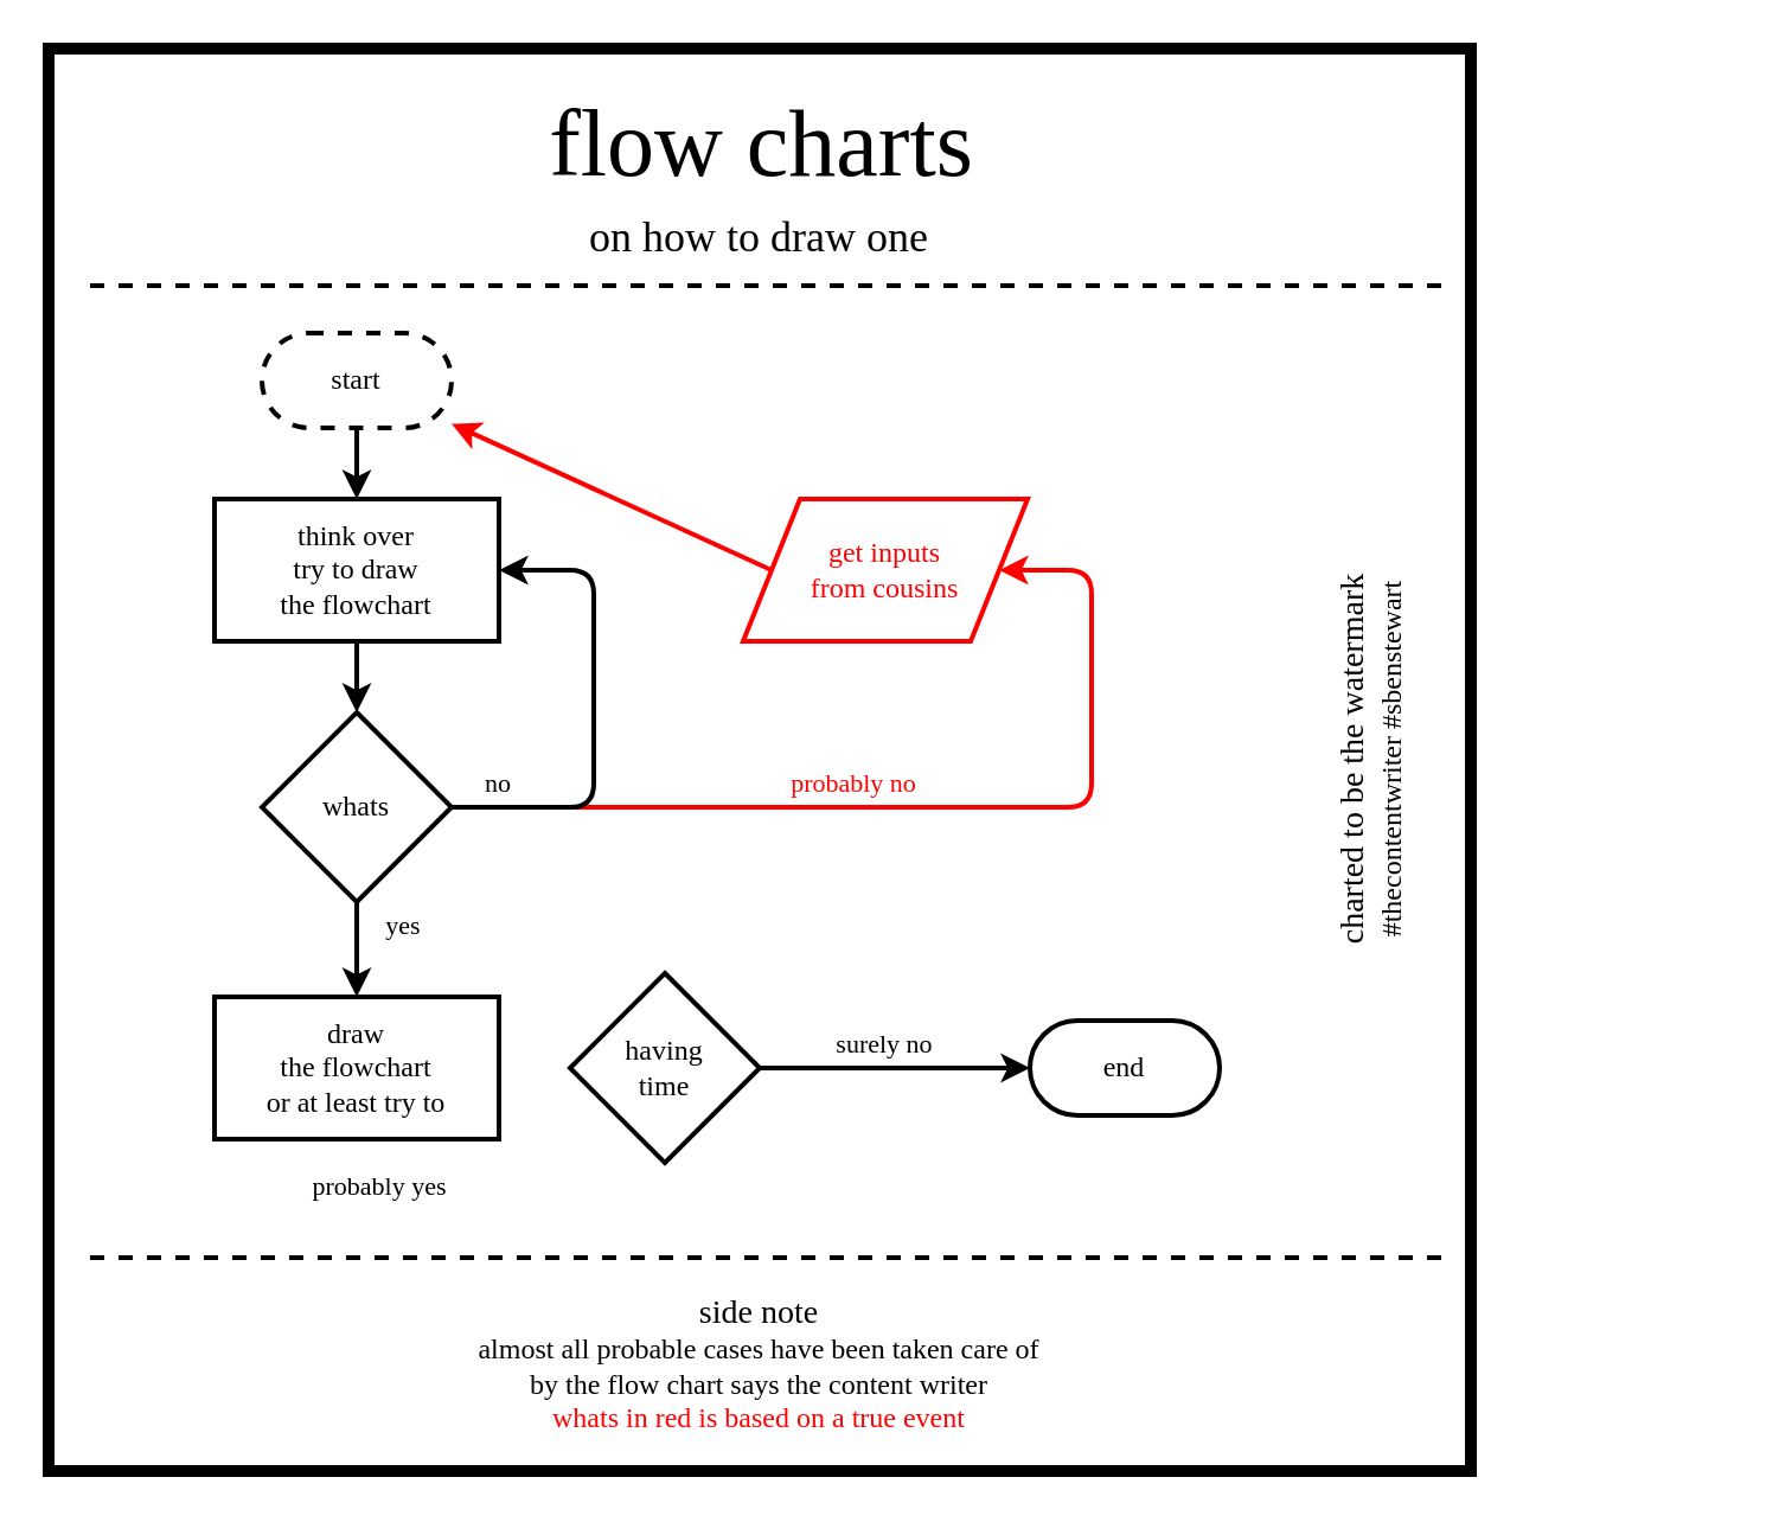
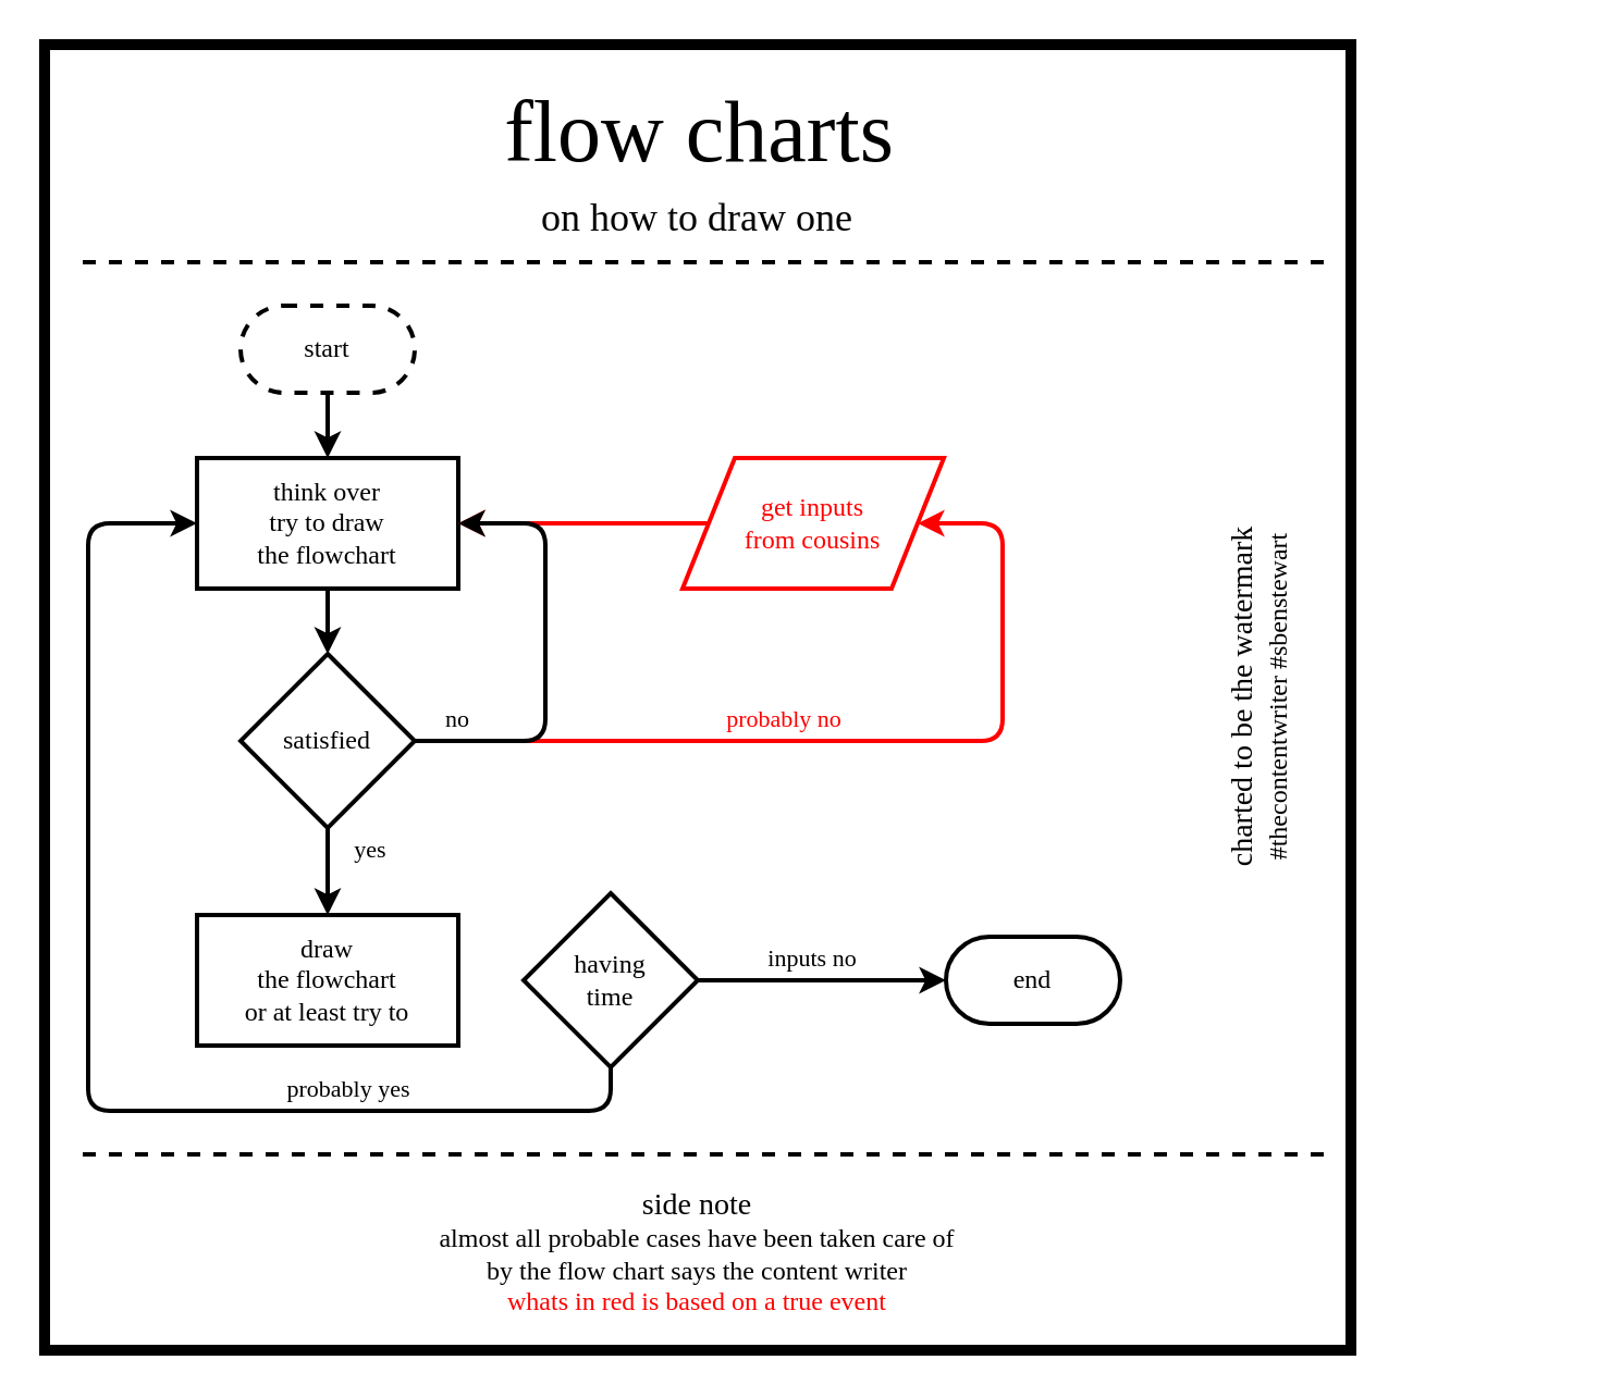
- <mxCell id="22" value="" style="endArrow=classic;html=1;fontFamily=xkcd;fontSize=11;strokeWidth=2;exitX=0;exitY=0.5;exitDx=0;exitDy=0;strokeColor=#FF0000;fontColor=#FF0000;" edge="1" parent="1" source="16" target="10"><mxGeometry width="50" height="50" relative="1" as="geometry"><mxPoint x="160" y="190" as="sourcePoint" /><mxPoint x="160" y="220" as="targetPoint" /></mxGeometry></mxCell>
+ <mxCell id="22" value="" style="endArrow=classic;html=1;fontFamily=xkcd;fontSize=11;strokeWidth=2;exitX=0;exitY=0.5;exitDx=0;exitDy=0;entryX=1;entryY=0.5;entryDx=0;entryDy=0;strokeColor=#FF0000;fontColor=#FF0000;" edge="1" parent="1" source="16" target="12"><mxGeometry width="50" height="50" relative="1" as="geometry"><mxPoint x="160" y="190" as="sourcePoint" /><mxPoint x="160" y="220" as="targetPoint" /></mxGeometry></mxCell>
- <mxCell id="13" value="whats" style="rhombus;whiteSpace=wrap;html=1;shadow=0;glass=0;comic=0;strokeWidth=2;fillColor=none;fontFamily=xkcd;" vertex="1" parent="1"><mxGeometry x="110" y="300" width="80" height="80" as="geometry" /></mxCell>
+ <mxCell id="13" value="satisfied" style="rhombus;whiteSpace=wrap;html=1;shadow=0;glass=0;comic=0;strokeWidth=2;fillColor=none;fontFamily=xkcd;" vertex="1" parent="1"><mxGeometry x="110" y="300" width="80" height="80" as="geometry" /></mxCell>
- <mxCell id="28" value="surely no" style="text;html=1;strokeColor=none;fillColor=none;align=center;verticalAlign=middle;whiteSpace=wrap;rounded=0;shadow=0;glass=0;comic=0;fontFamily=xkcd;fontSize=11;" vertex="1" parent="1"><mxGeometry x="303" y="430" width="140" height="20" as="geometry" /></mxCell>
+ <mxCell id="28" value="inputs no" style="text;html=1;strokeColor=none;fillColor=none;align=center;verticalAlign=middle;whiteSpace=wrap;rounded=0;shadow=0;glass=0;comic=0;fontFamily=xkcd;fontSize=11;" vertex="1" parent="1"><mxGeometry x="303" y="430" width="140" height="20" as="geometry" /></mxCell>
+ <mxCell id="23" value="" style="endArrow=classic;html=1;fontFamily=xkcd;fontSize=11;strokeWidth=2;exitX=0.5;exitY=1;exitDx=0;exitDy=0;entryX=0;entryY=0.5;entryDx=0;entryDy=0;" edge="1" parent="1" source="15" target="12"><mxGeometry width="50" height="50" relative="1" as="geometry"><mxPoint x="220" y="450" as="sourcePoint" /><mxPoint x="280" y="450" as="targetPoint" /><Array as="points"><mxPoint x="280" y="510" /><mxPoint x="40" y="510" /><mxPoint x="40" y="240" /></Array></mxGeometry></mxCell>
